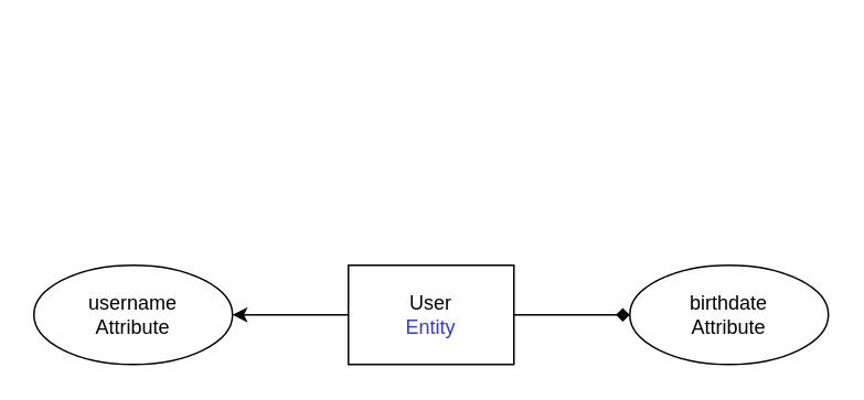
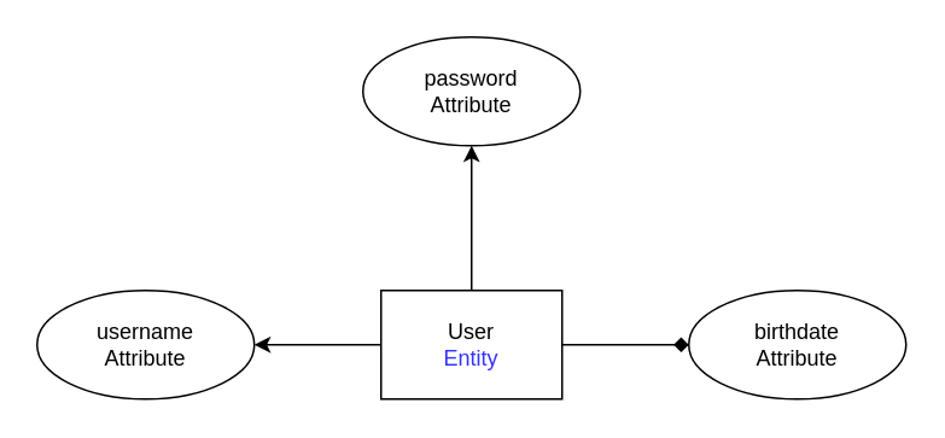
+ <mxCell id="6" value="password&lt;br&gt;Attribute" style="ellipse;whiteSpace=wrap;html=1;rounded=0;" vertex="1" parent="1"><mxGeometry x="200" y="20" width="120" height="60" as="geometry" /></mxCell>
+ <mxCell id="2" value="" style="edgeStyle=none;html=1;" edge="1" parent="1" source="5" target="6"><mxGeometry relative="1" as="geometry" /></mxCell>
